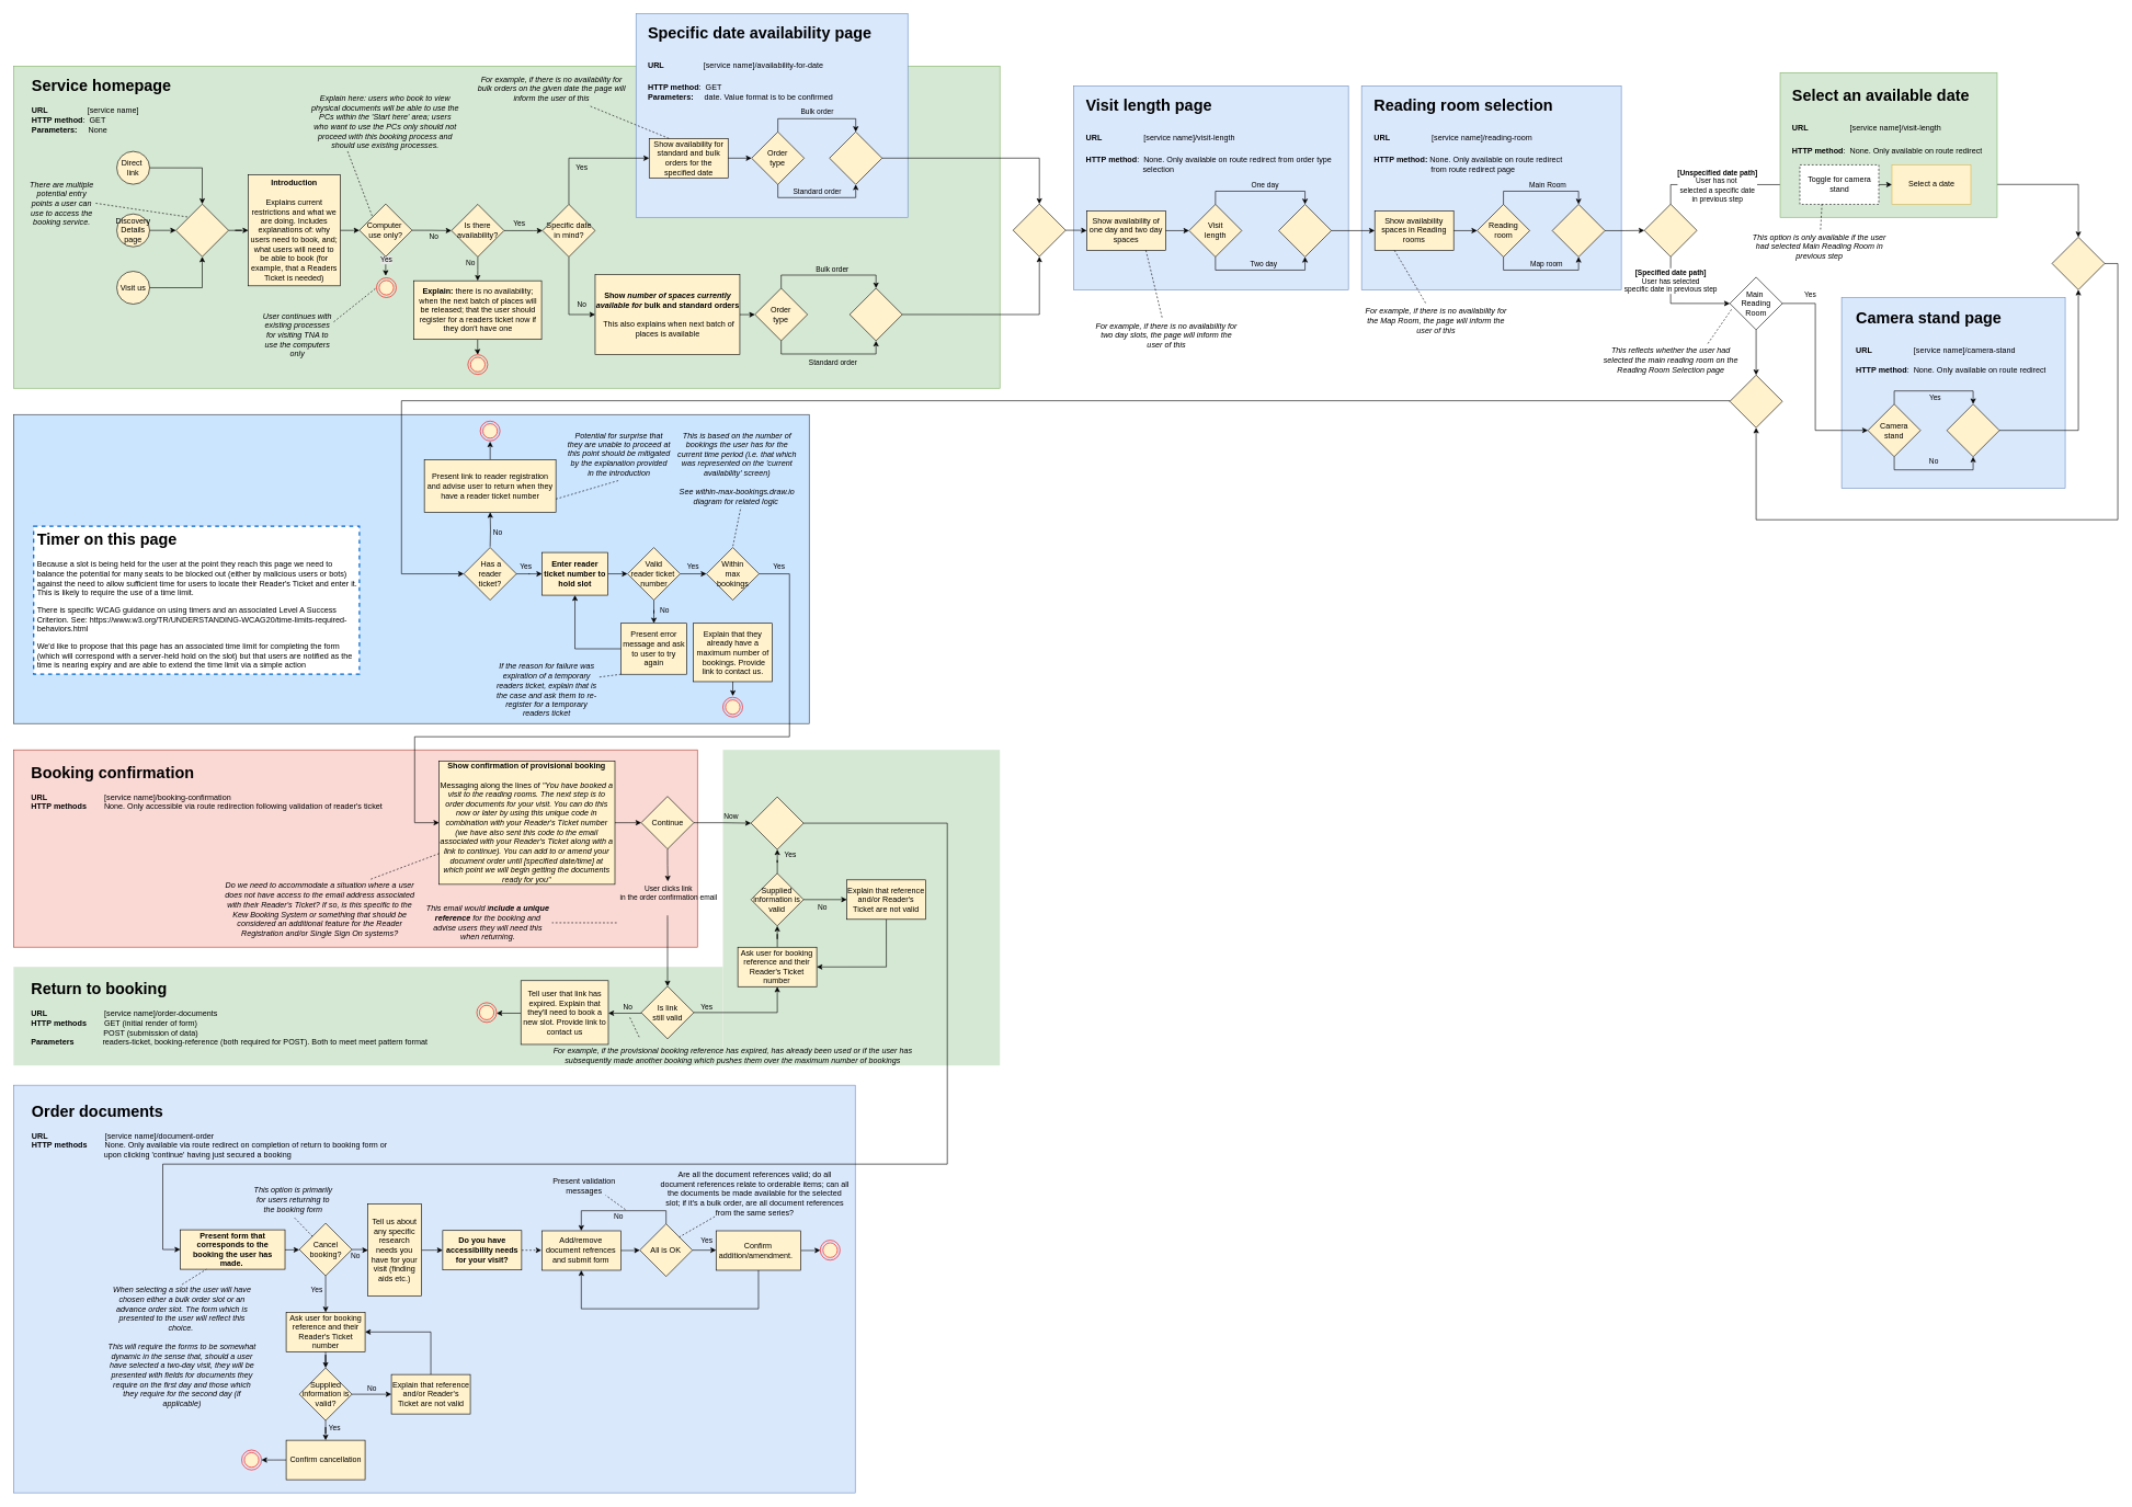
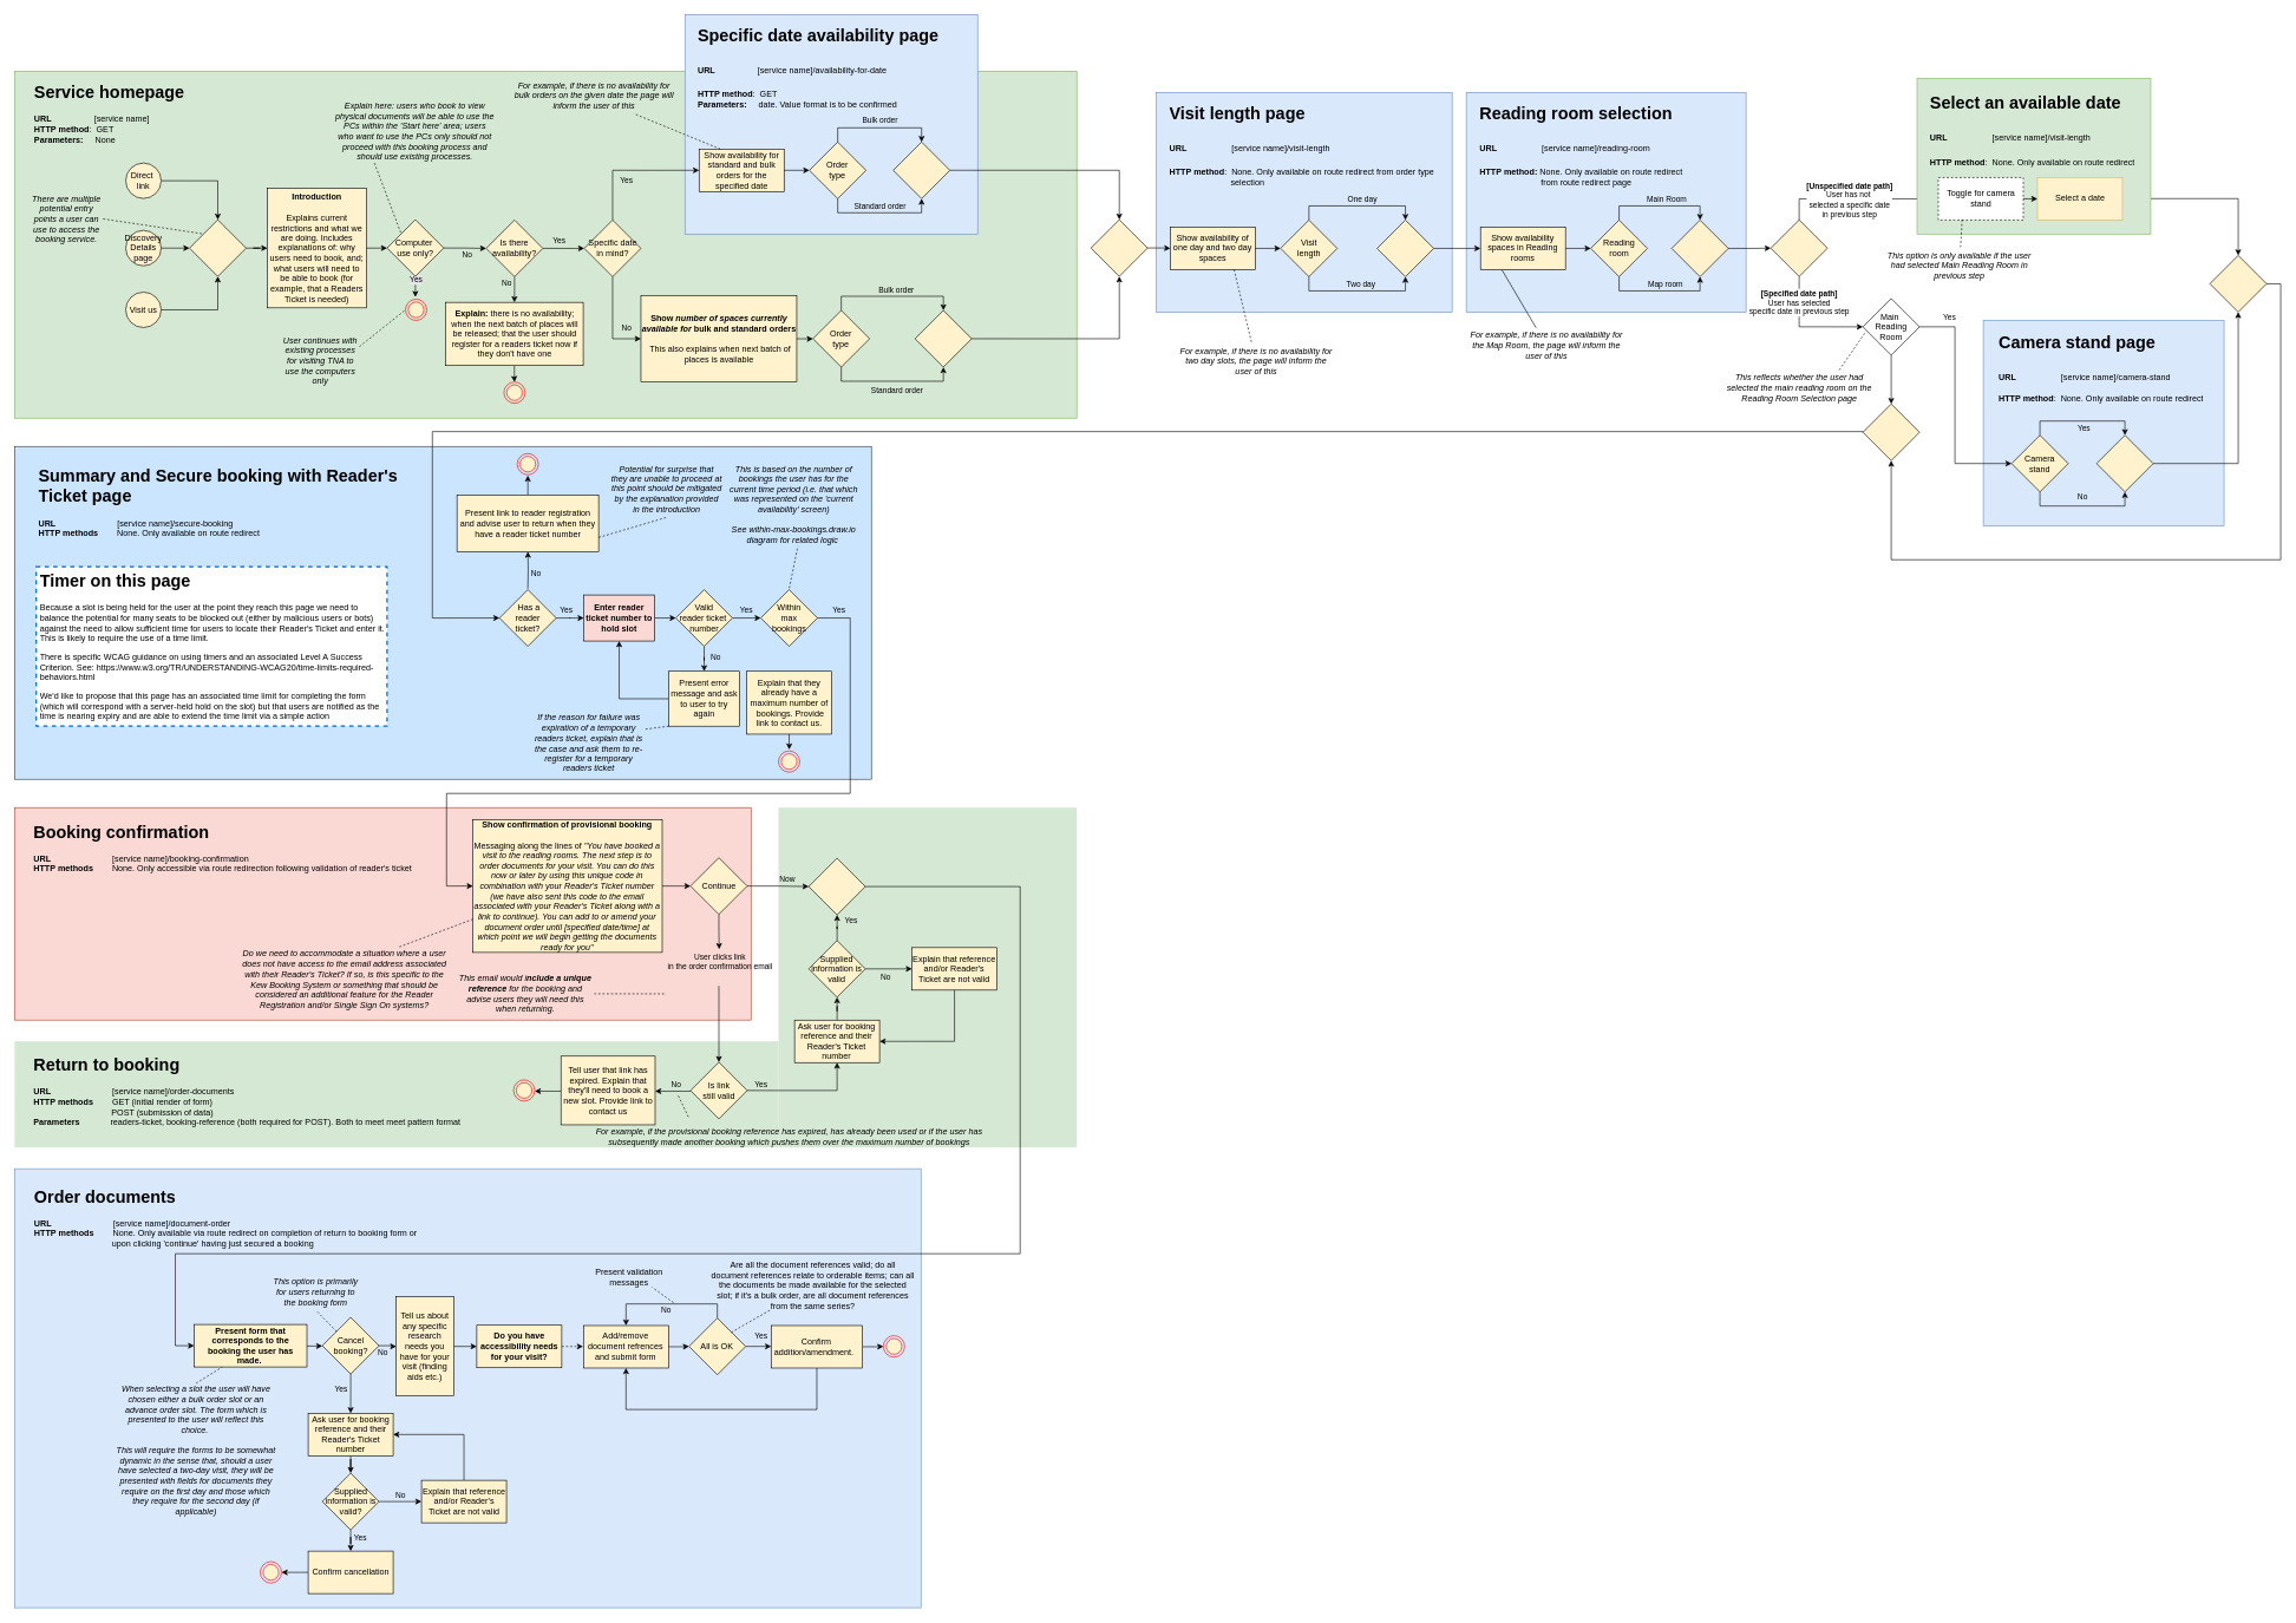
- <mxCell id="205" value="" style="endArrow=none;dashed=1;html=1;exitX=0.25;exitY=1;exitDx=0;exitDy=0;fillColor=#FFF2CC;" parent="1" source="193" target="165" edge="1"><mxGeometry width="50" height="50" relative="1" as="geometry"><mxPoint x="1657.05" y="390.53" as="sourcePoint" /><mxPoint x="1539.62" y="1002.03" as="targetPoint" /></mxGeometry></mxCell>
+ <mxCell id="205" value="" style="endArrow=none;dashed=0;html=1;exitX=0.25;exitY=1;exitDx=0;exitDy=0;fillColor=#FFF2CC;" parent="1" source="193" target="165" edge="1"><mxGeometry width="50" height="50" relative="1" as="geometry"><mxPoint x="1657.05" y="390.53" as="sourcePoint" /><mxPoint x="1539.62" y="1002.03" as="targetPoint" /></mxGeometry></mxCell>
+ <mxCell id="141" value="&lt;h1&gt;Summary and Secure booking with Reader's Ticket page&lt;/h1&gt;&lt;div&gt;&lt;b&gt;URL&lt;/b&gt;&amp;nbsp; &amp;nbsp; &amp;nbsp; &amp;nbsp; &amp;nbsp; &amp;nbsp; &amp;nbsp; &amp;nbsp; &amp;nbsp; &amp;nbsp; &amp;nbsp; &amp;nbsp; &amp;nbsp; [service name]/secure-booking&lt;/div&gt;&lt;div&gt;&lt;b&gt;HTTP methods &amp;nbsp;&lt;/b&gt;&amp;nbsp; &amp;nbsp; &amp;nbsp; None. Only available on route redirect&lt;br&gt;&lt;/div&gt;" style="text;html=1;strokeColor=none;fillColor=none;spacing=5;spacingTop=-20;whiteSpace=wrap;overflow=hidden;rounded=0;" parent="1" vertex="1"><mxGeometry x="48.5" y="652" width="551.5" height="120" as="geometry" /></mxCell>
- <mxCell id="14" value="&lt;b&gt;Enter reader ticket number to hold slot&lt;/b&gt;" style="whiteSpace=wrap;html=1;fillColor=#FFF2CC;" parent="1" vertex="1"><mxGeometry x="823.76" y="839.75" width="100" height="65" as="geometry" /></mxCell>
+ <mxCell id="14" value="&lt;b&gt;Enter reader ticket number to hold slot&lt;/b&gt;" style="whiteSpace=wrap;html=1;fillColor=#fad9d5;" parent="1" vertex="1"><mxGeometry x="823.76" y="839.75" width="100" height="65" as="geometry" /></mxCell>
